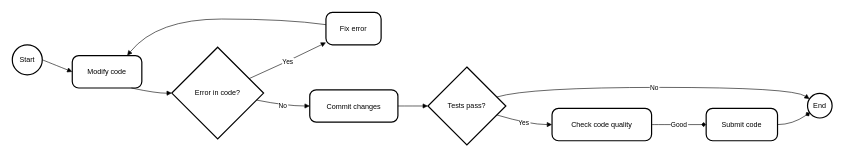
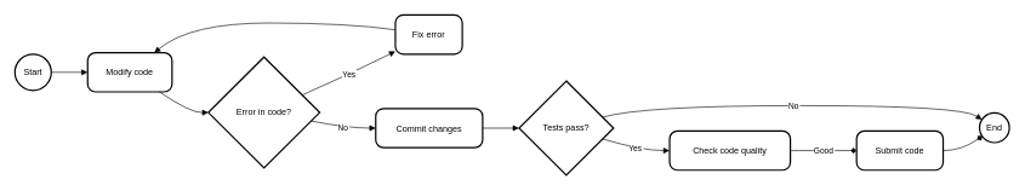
- <mxCell id="3" value="Modify code" style="rounded=1;arcSize=20;strokeWidth=2" vertex="1" parent="1"><mxGeometry x="120" y="92" width="116" height="54" as="geometry" /></mxCell>
+ <mxCell id="3" value="Modify code" style="rounded=1;arcSize=20;strokeWidth=2" vertex="1" parent="1"><mxGeometry x="120" y="72" width="116" height="54" as="geometry" /></mxCell>
